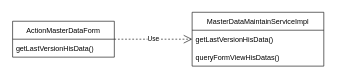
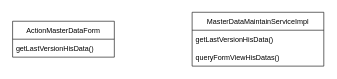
- <mxCell id="7" value="Use" style="endArrow=open;endSize=12;dashed=1;html=1;rounded=0;" edge="1" parent="1" source="2" target="4"><mxGeometry width="160" relative="1" as="geometry"><mxPoint x="250" y="205" as="sourcePoint" /><mxPoint x="410" y="205" as="targetPoint" /></mxGeometry></mxCell>
